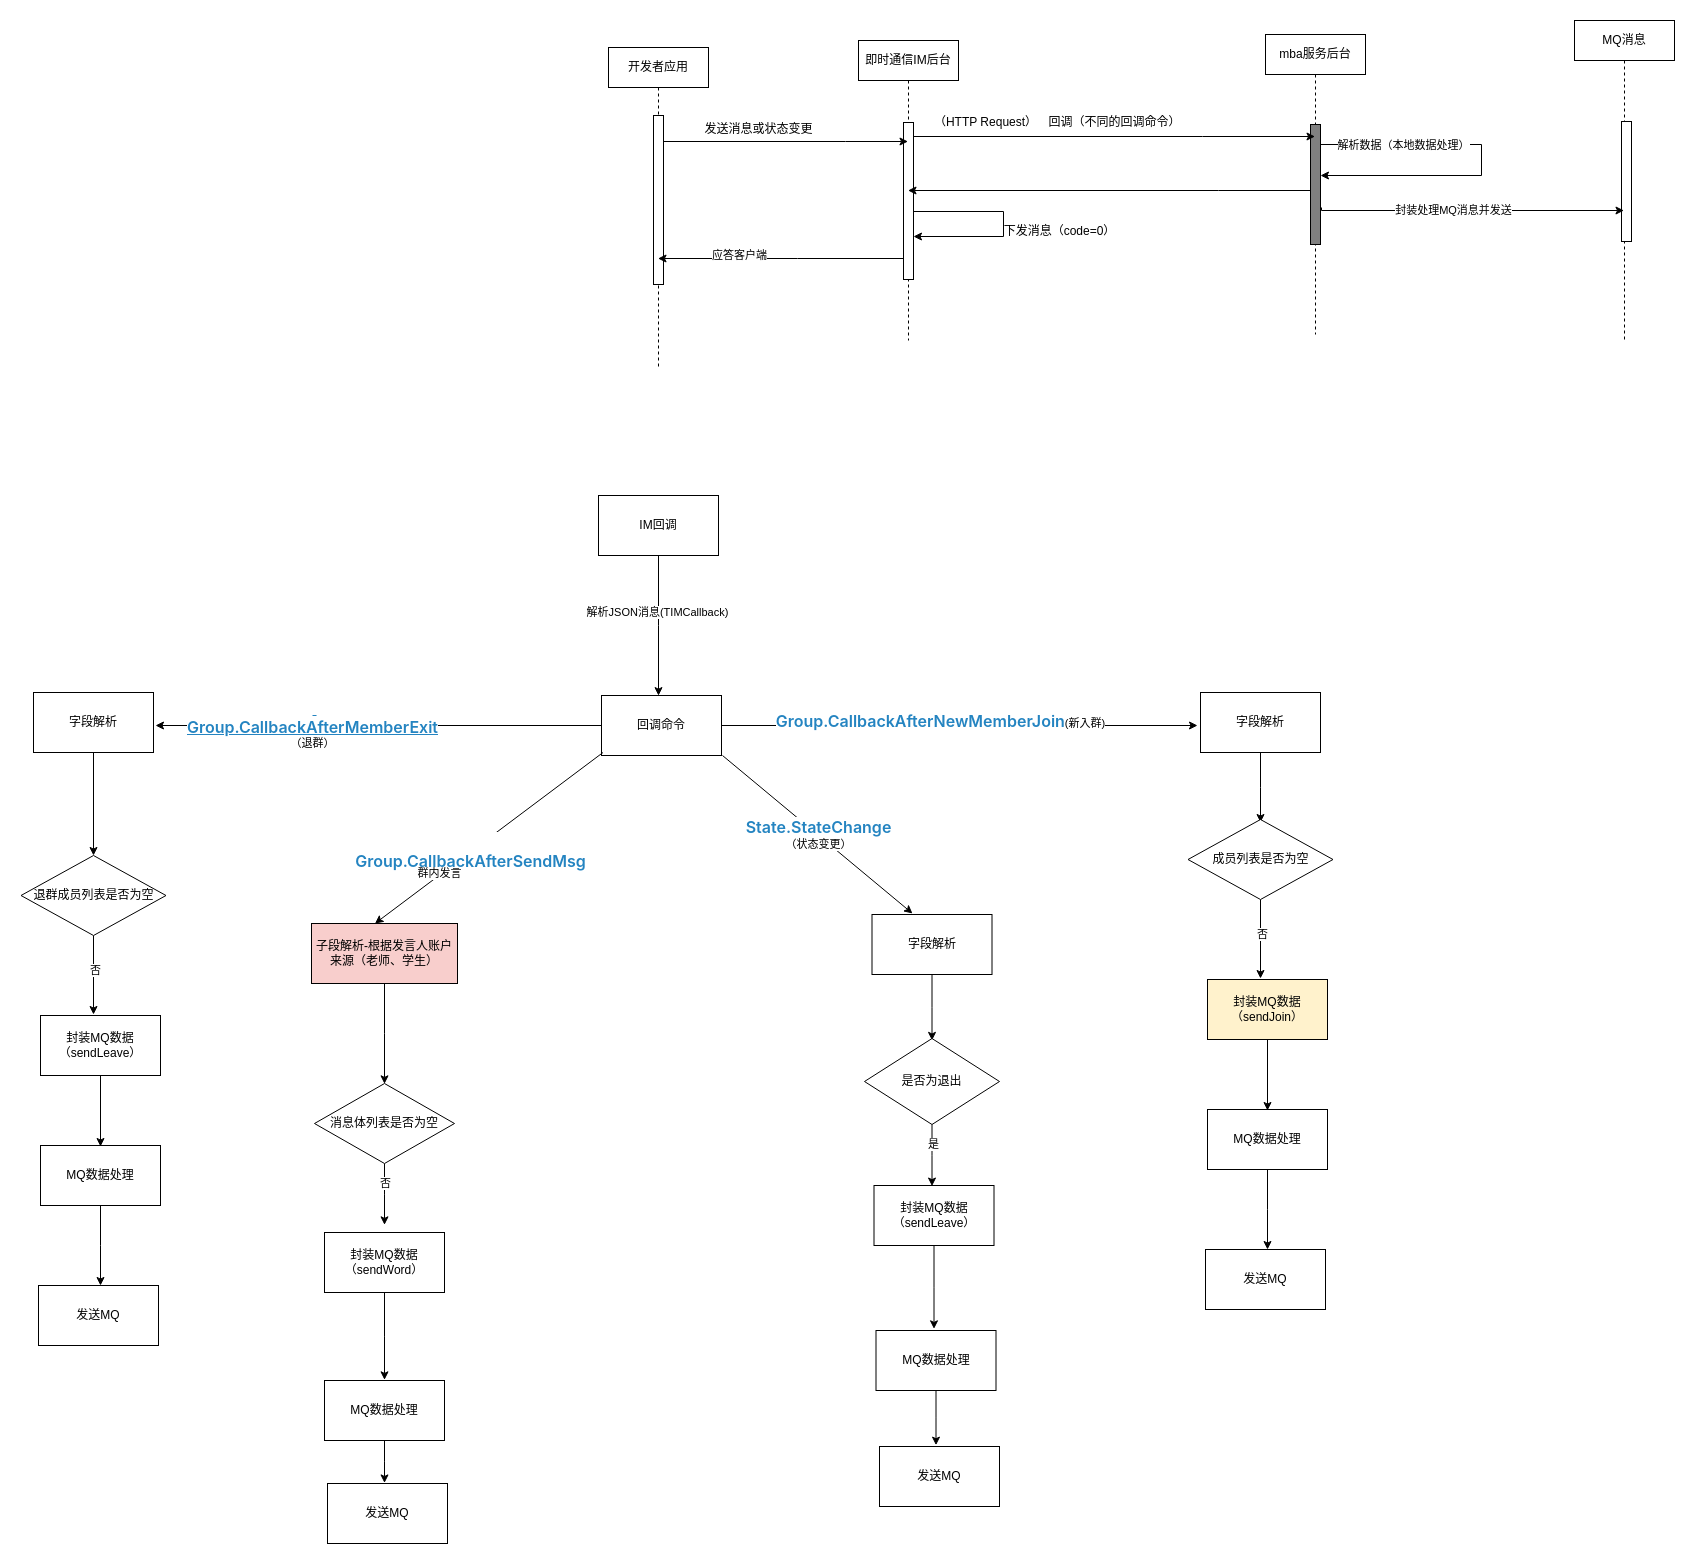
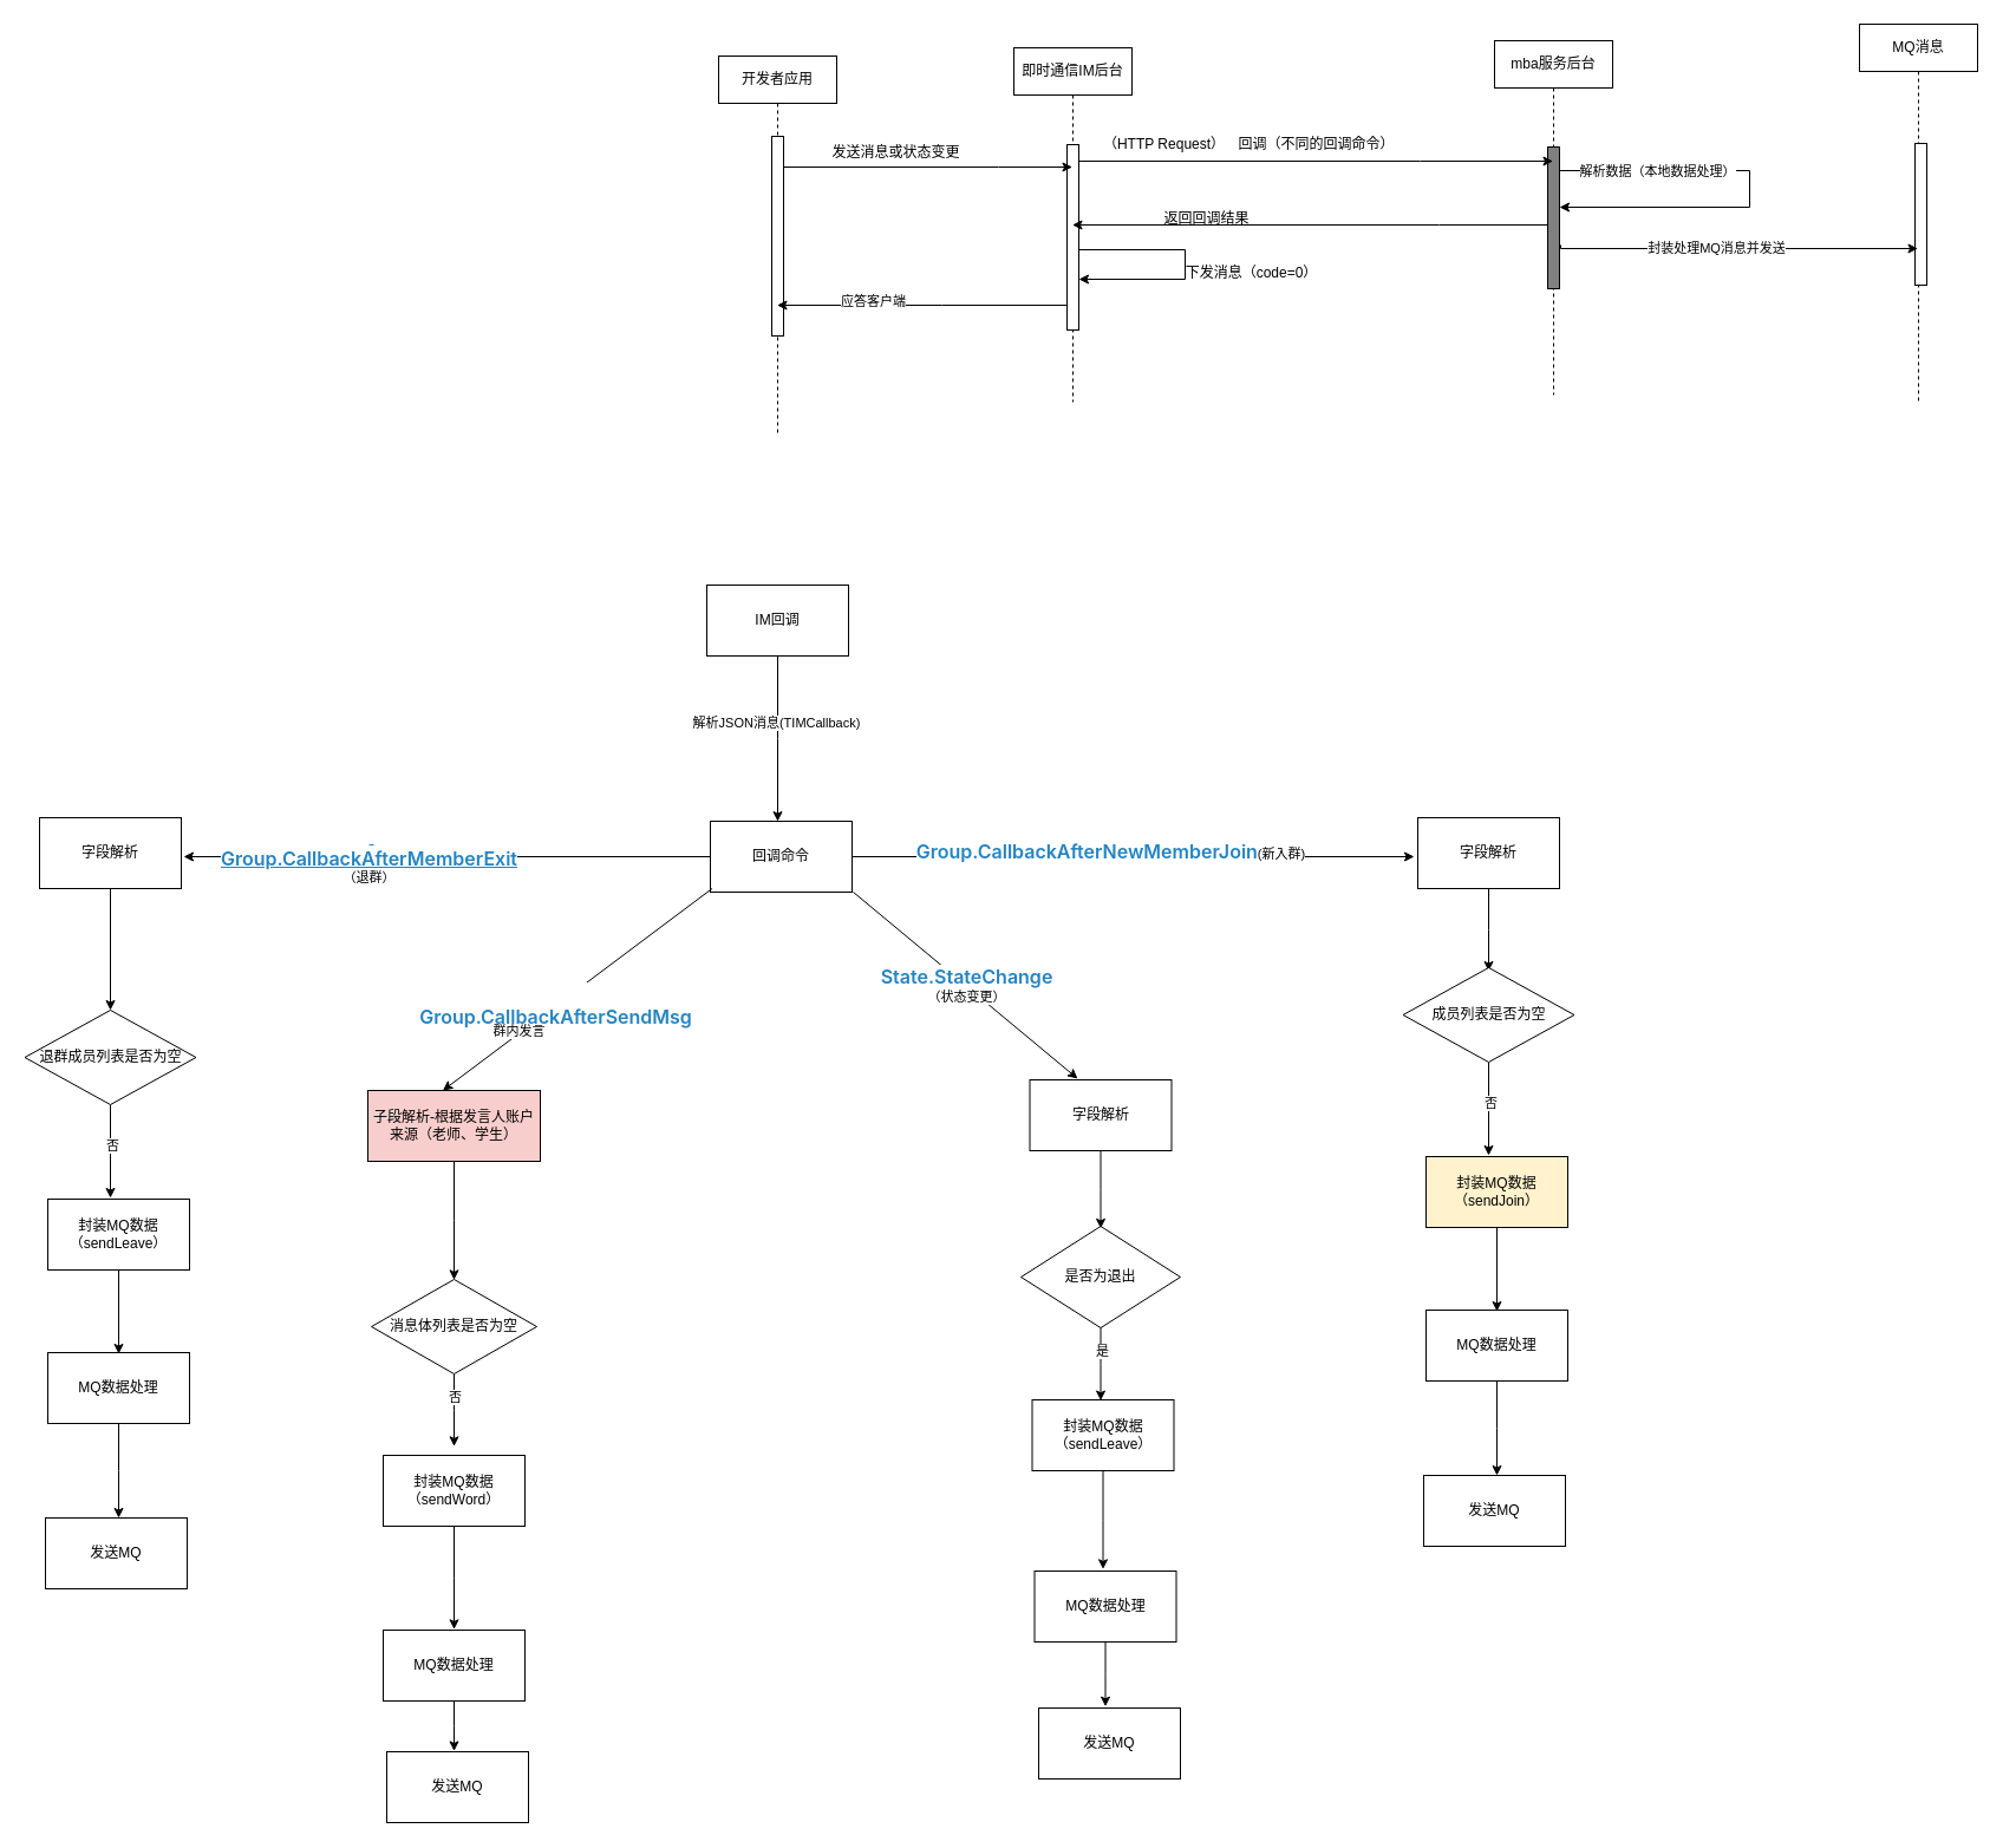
+ <mxCell id="18" value="返回回调结果" style="text;html=1;align=center;verticalAlign=middle;resizable=0;points=[];autosize=1;strokeColor=none;fillColor=none;" vertex="1" parent="1"><mxGeometry x="976" y="172" width="90" height="26" as="geometry" /></mxCell>
